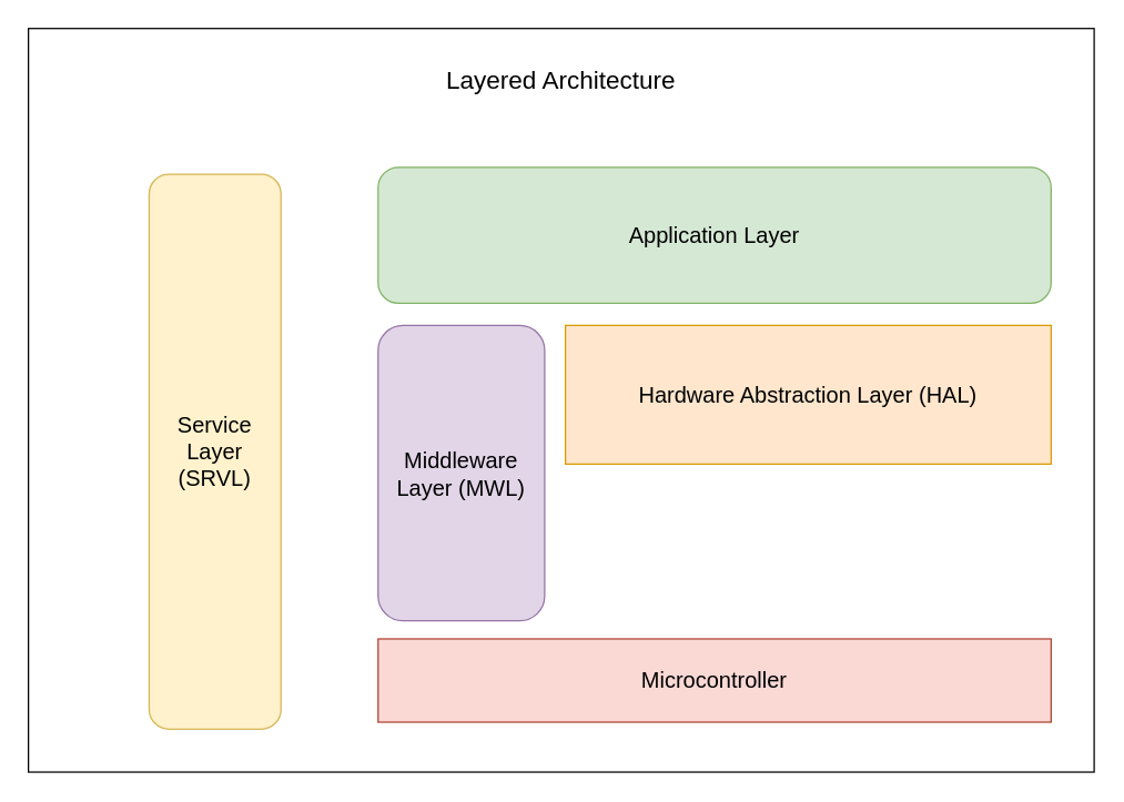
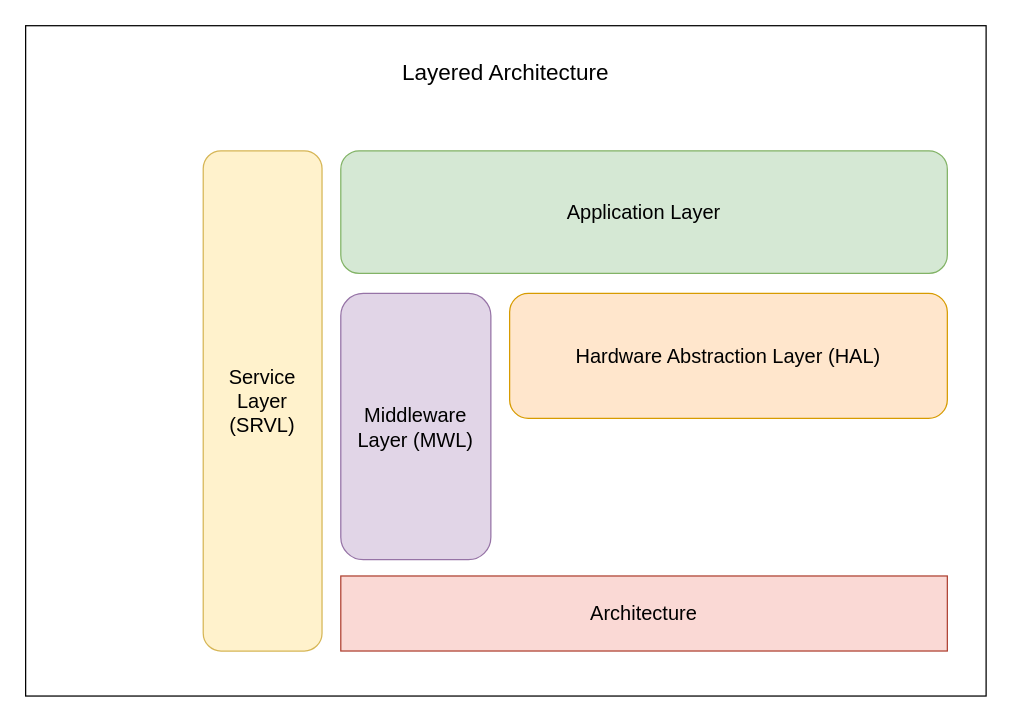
- <mxCell id="3" value="Hardware Abstraction Layer (HAL)" style="whiteSpace=wrap;html=1;fontSize=16;fillColor=#ffe6cc;strokeColor=#d79b00;rounded=0;" parent="1" vertex="1"><mxGeometry x="407" y="234" width="350" height="100" as="geometry" /></mxCell>
+ <mxCell id="3" value="Hardware Abstraction Layer (HAL)" style="rounded=1;whiteSpace=wrap;html=1;fontSize=16;fillColor=#ffe6cc;strokeColor=#d79b00;" parent="1" vertex="1"><mxGeometry x="407" y="234" width="350" height="100" as="geometry" /></mxCell>
- <mxCell id="7" value="Service&lt;br&gt;Layer&lt;br&gt;(SRVL)" style="rounded=1;whiteSpace=wrap;html=1;fontSize=16;fillColor=#fff2cc;strokeColor=#d6b656;" vertex="1" parent="1"><mxGeometry x="107" y="125" width="95" height="400" as="geometry" /></mxCell>
+ <mxCell id="7" value="Service&lt;br&gt;Layer&lt;br&gt;(SRVL)" style="rounded=1;whiteSpace=wrap;html=1;fontSize=16;fillColor=#fff2cc;strokeColor=#d6b656;" vertex="1" parent="1"><mxGeometry x="162" y="120" width="95" height="400" as="geometry" /></mxCell>
- <mxCell id="6" value="Microcontroller" style="rounded=0;whiteSpace=wrap;html=1;fontSize=16;fillColor=#fad9d5;strokeColor=#ae4132;" parent="1" vertex="1"><mxGeometry x="272" y="460" width="485" height="60" as="geometry" /></mxCell>
+ <mxCell id="6" value="Architecture" style="rounded=0;whiteSpace=wrap;html=1;fontSize=16;fillColor=#fad9d5;strokeColor=#ae4132;" parent="1" vertex="1"><mxGeometry x="272" y="460" width="485" height="60" as="geometry" /></mxCell>
